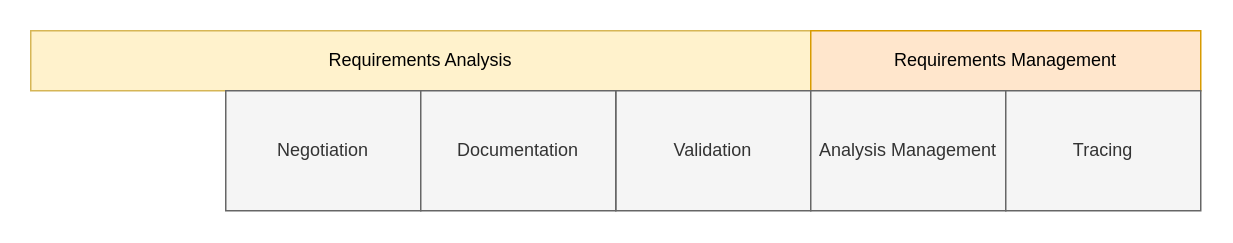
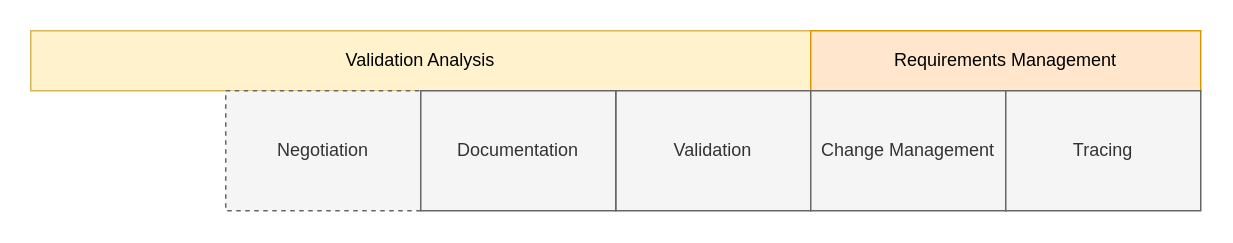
- <mxCell id="2" value="Requirements Analysis" style="rounded=0;whiteSpace=wrap;html=1;fillColor=#fff2cc;strokeColor=#d6b656;" parent="1" vertex="1"><mxGeometry x="20" y="20" width="520" height="40" as="geometry" /></mxCell>
+ <mxCell id="2" value="Validation Analysis" style="rounded=0;whiteSpace=wrap;html=1;fillColor=#fff2cc;strokeColor=#d6b656;" parent="1" vertex="1"><mxGeometry x="20" y="20" width="520" height="40" as="geometry" /></mxCell>
- <mxCell id="4" value="Negotiation" style="rounded=0;whiteSpace=wrap;html=1;fillColor=#f5f5f5;fontColor=#333333;strokeColor=#666666;" parent="1" vertex="1"><mxGeometry x="150" y="60" width="130" height="80" as="geometry" /></mxCell>
+ <mxCell id="4" value="Negotiation" style="rounded=0;whiteSpace=wrap;html=1;fillColor=#f5f5f5;fontColor=#333333;strokeColor=#666666;dashed=1;" parent="1" vertex="1"><mxGeometry x="150" y="60" width="130" height="80" as="geometry" /></mxCell>
- <mxCell id="6" value="Analysis Management" style="rounded=0;whiteSpace=wrap;html=1;fillColor=#f5f5f5;fontColor=#333333;strokeColor=#666666;" parent="1" vertex="1"><mxGeometry x="540" y="60" width="130" height="80" as="geometry" /></mxCell>
+ <mxCell id="6" value="Change Management" style="rounded=0;whiteSpace=wrap;html=1;fillColor=#f5f5f5;fontColor=#333333;strokeColor=#666666;" parent="1" vertex="1"><mxGeometry x="540" y="60" width="130" height="80" as="geometry" /></mxCell>
